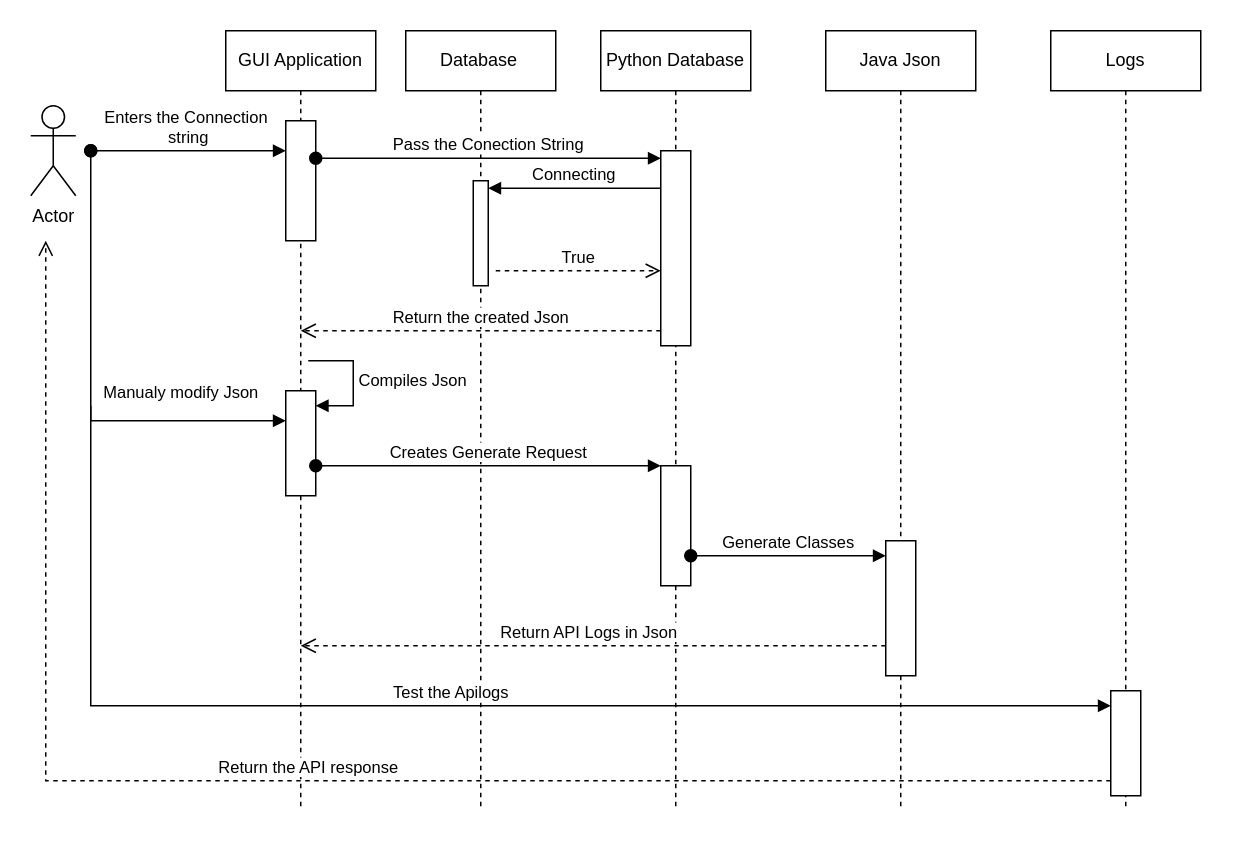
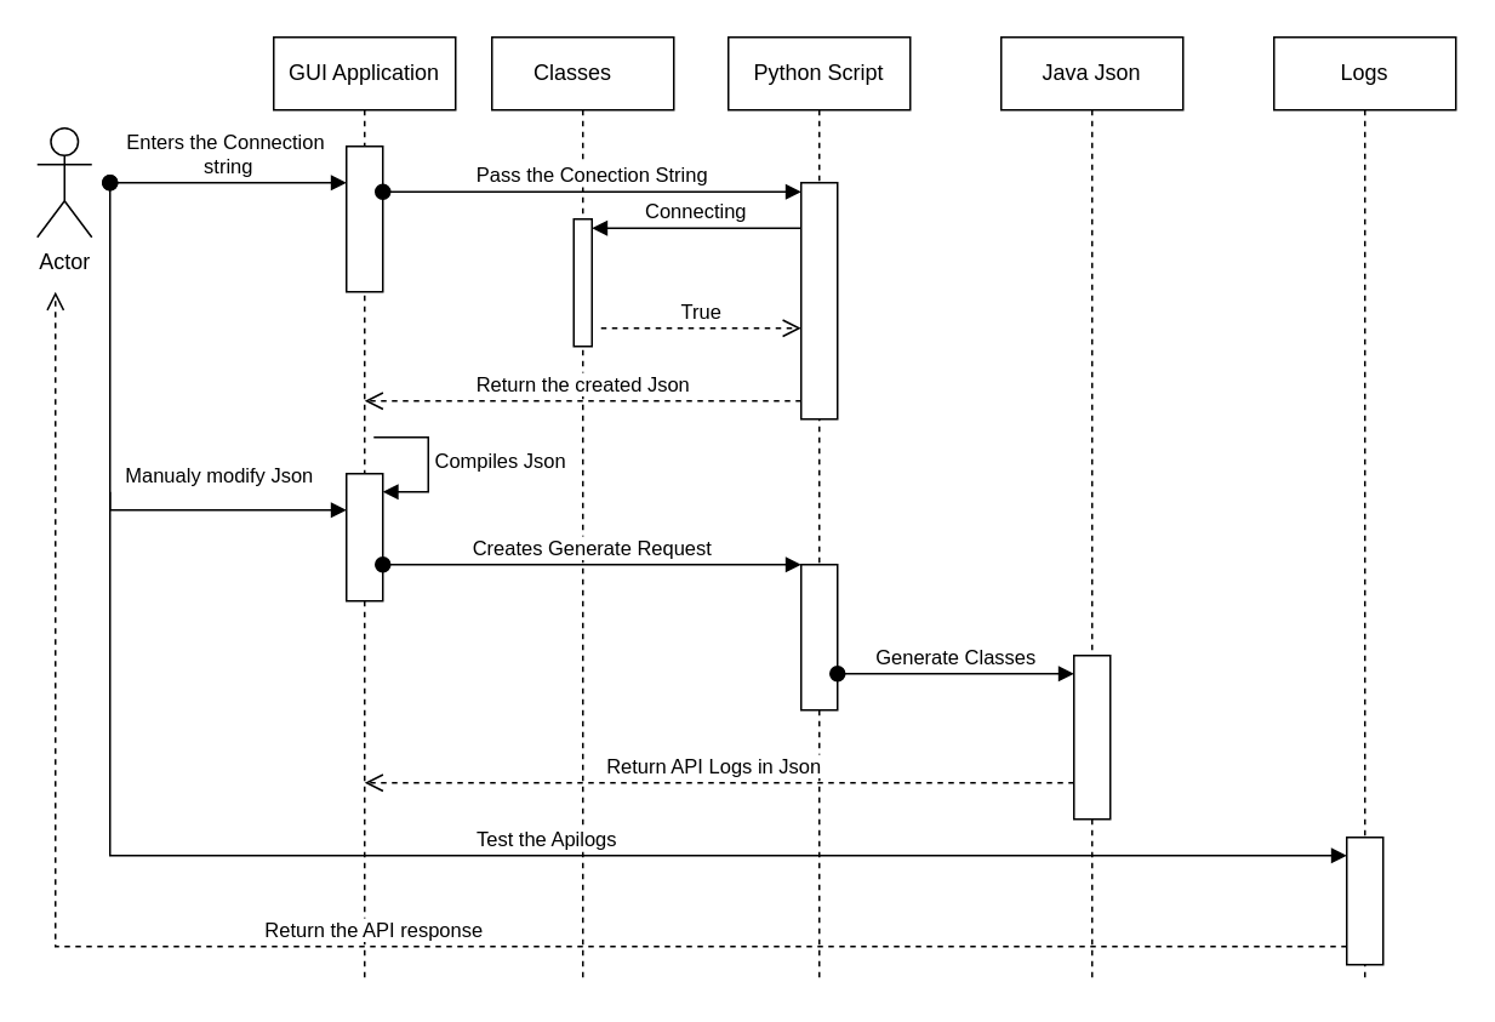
- <mxCell id="7" value="Database&lt;span style=&quot;white-space: pre;&quot;&gt;&#09;&lt;/span&gt;" style="shape=umlLifeline;perimeter=lifelinePerimeter;whiteSpace=wrap;html=1;container=1;dropTarget=0;collapsible=0;recursiveResize=0;outlineConnect=0;portConstraint=eastwest;newEdgeStyle={&quot;curved&quot;:0,&quot;rounded&quot;:0};" parent="1" vertex="1"><mxGeometry x="270" y="20" width="100" height="520" as="geometry" /></mxCell>
+ <mxCell id="7" value="Classes&lt;span style=&quot;white-space: pre;&quot;&gt;&#09;&lt;/span&gt;" style="shape=umlLifeline;perimeter=lifelinePerimeter;whiteSpace=wrap;html=1;container=1;dropTarget=0;collapsible=0;recursiveResize=0;outlineConnect=0;portConstraint=eastwest;newEdgeStyle={&quot;curved&quot;:0,&quot;rounded&quot;:0};" parent="1" vertex="1"><mxGeometry x="270" y="20" width="100" height="520" as="geometry" /></mxCell>
- <mxCell id="9" value="Python Database" style="shape=umlLifeline;perimeter=lifelinePerimeter;whiteSpace=wrap;html=1;container=1;dropTarget=0;collapsible=0;recursiveResize=0;outlineConnect=0;portConstraint=eastwest;newEdgeStyle={&quot;curved&quot;:0,&quot;rounded&quot;:0};" parent="1" vertex="1"><mxGeometry x="400" y="20" width="100" height="520" as="geometry" /></mxCell>
+ <mxCell id="9" value="Python Script" style="shape=umlLifeline;perimeter=lifelinePerimeter;whiteSpace=wrap;html=1;container=1;dropTarget=0;collapsible=0;recursiveResize=0;outlineConnect=0;portConstraint=eastwest;newEdgeStyle={&quot;curved&quot;:0,&quot;rounded&quot;:0};" parent="1" vertex="1"><mxGeometry x="400" y="20" width="100" height="520" as="geometry" /></mxCell>
